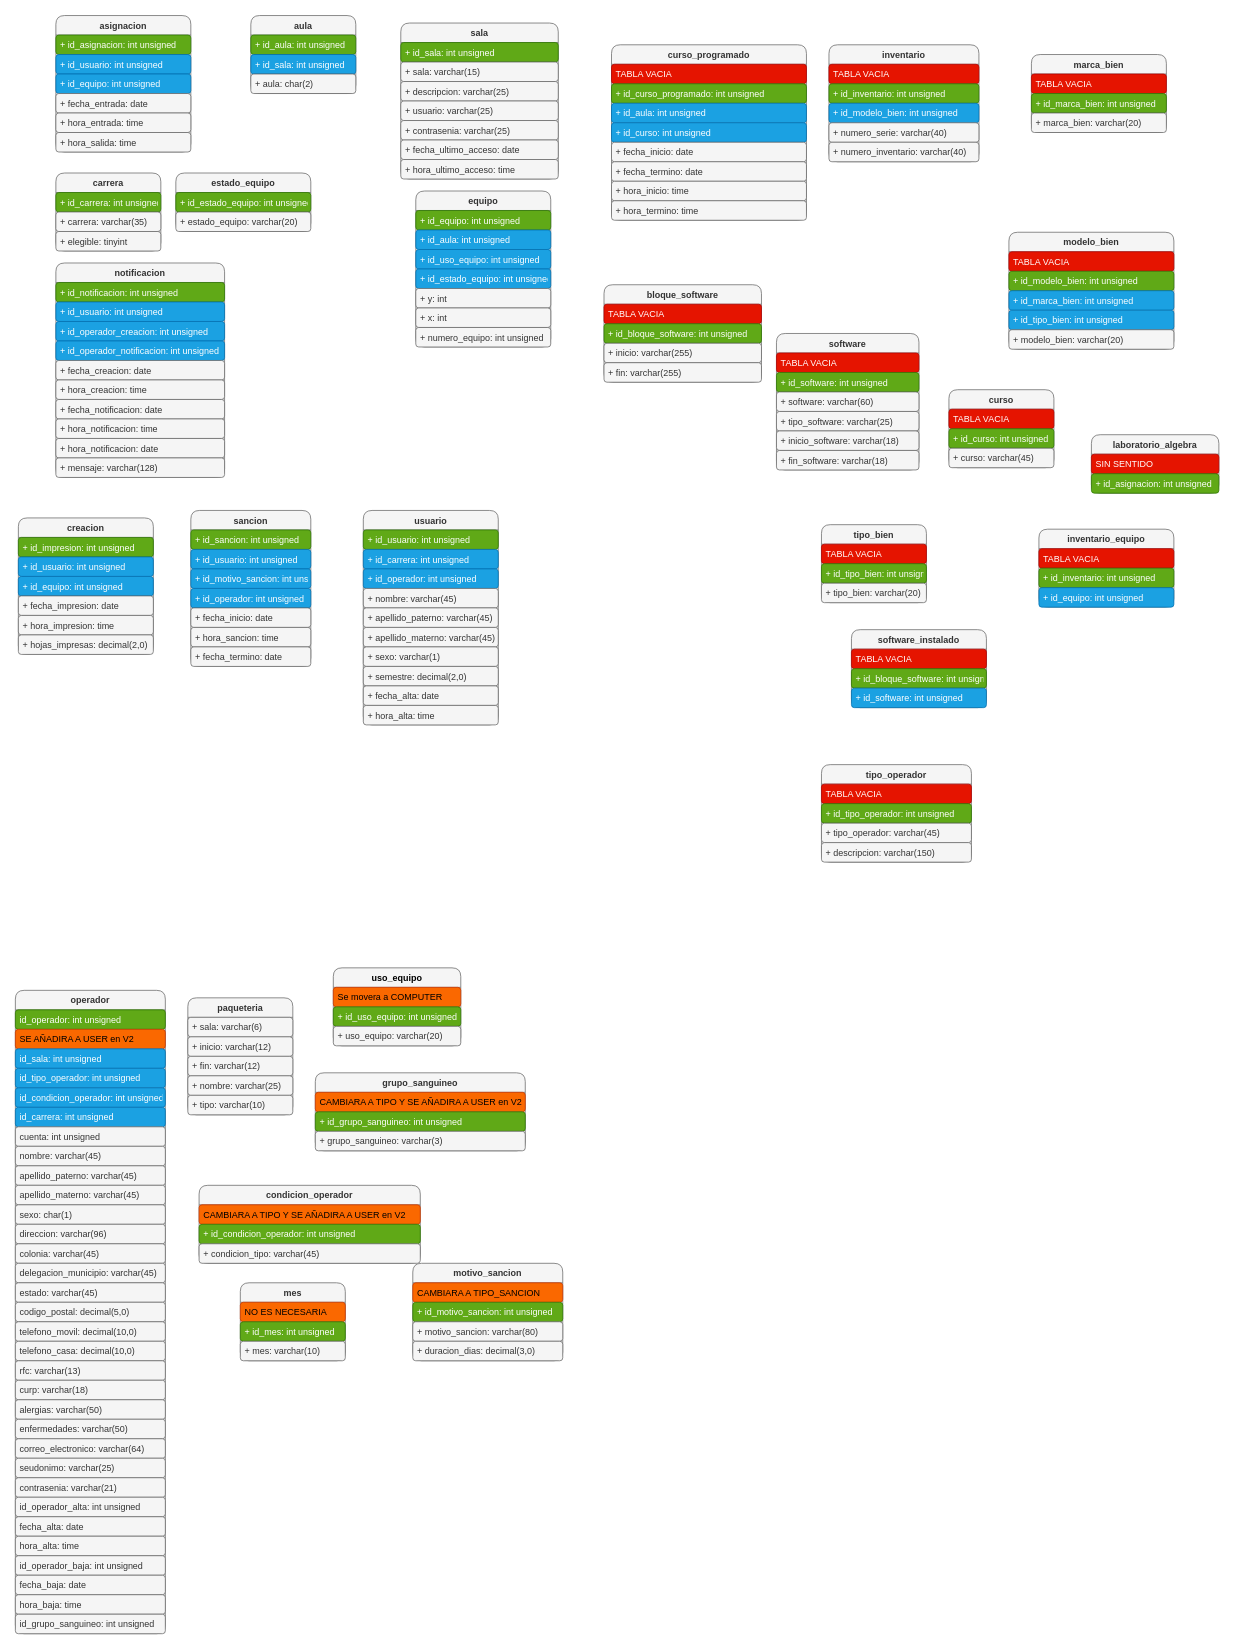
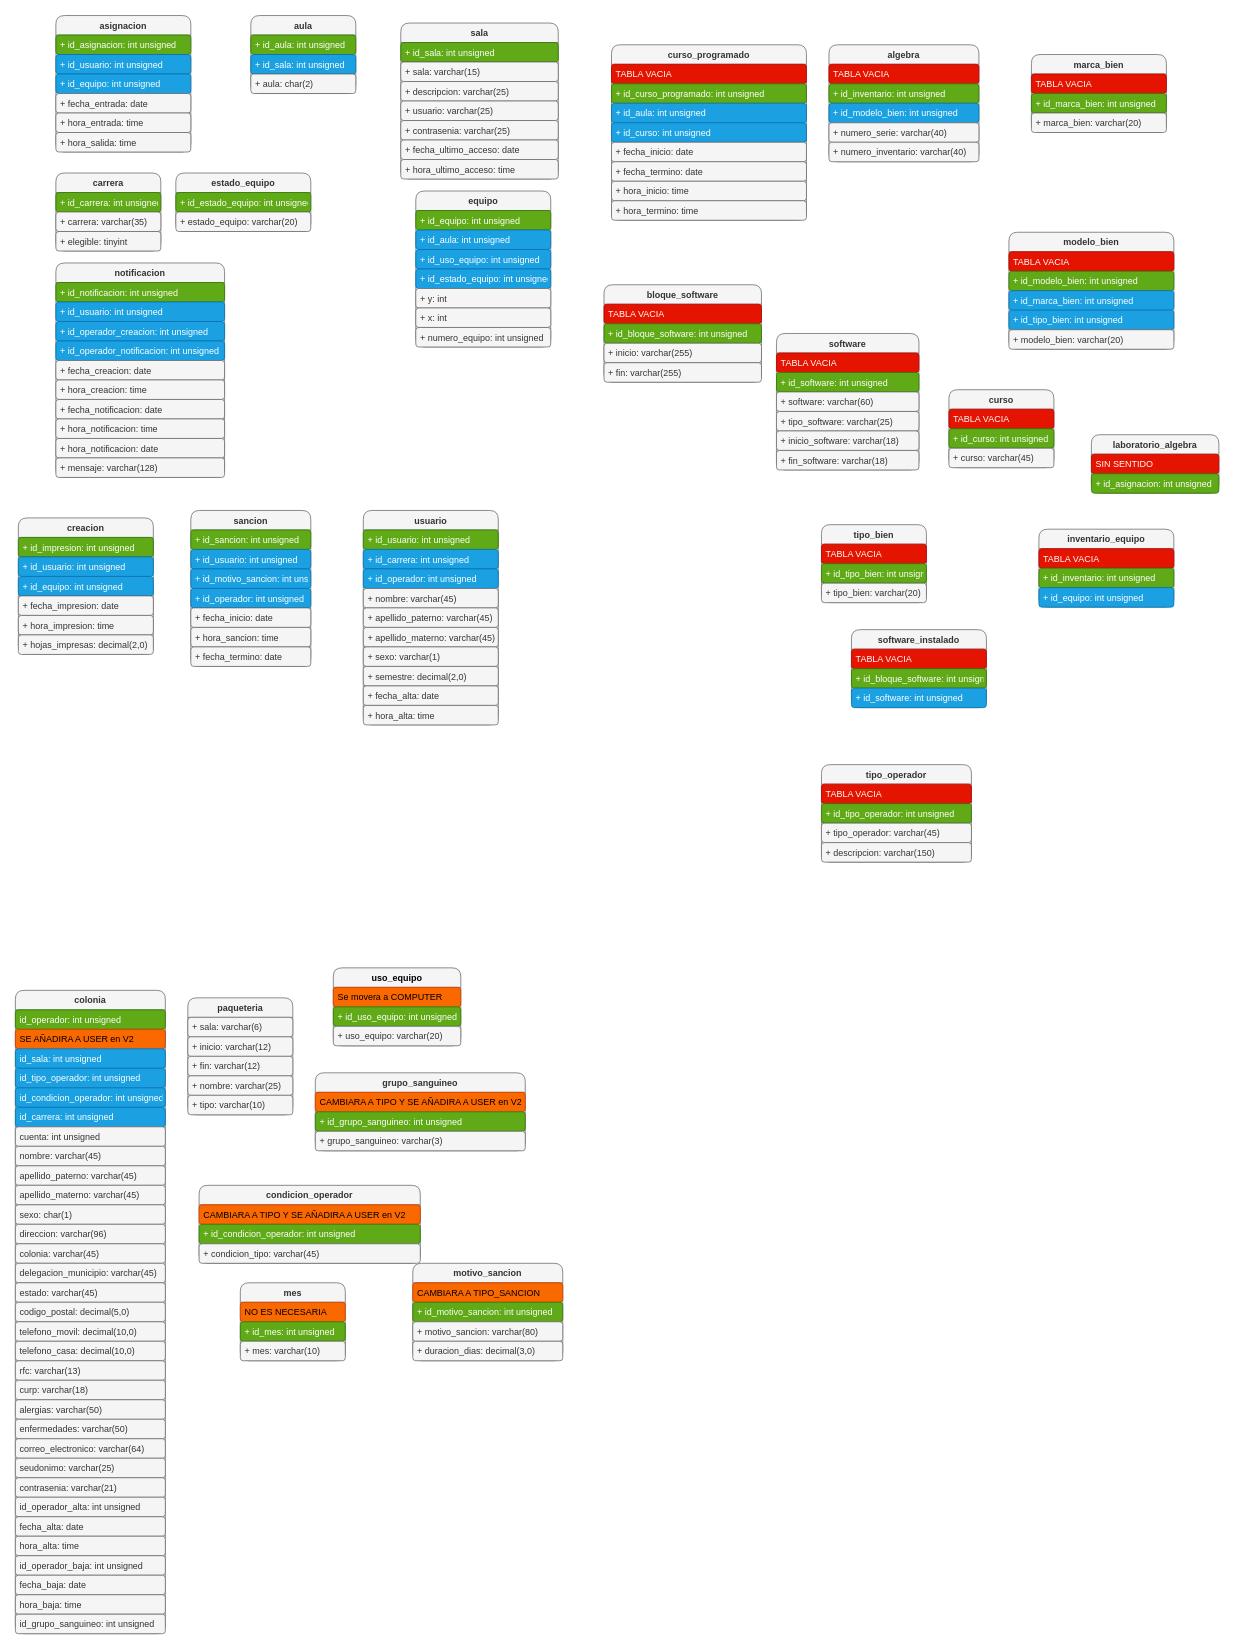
- <mxCell id="61" value="inventario" style="swimlane;fontStyle=1;childLayout=stackLayout;horizontal=1;startSize=26;fillColor=#f5f5f5;horizontalStack=0;resizeParent=1;resizeParentMax=0;resizeLast=0;collapsible=1;marginBottom=0;rounded=1;fontColor=#333333;strokeColor=#666666;" parent="1" vertex="1"><mxGeometry x="1105" y="59" width="200" height="156" as="geometry" /></mxCell>
+ <mxCell id="61" value="algebra" style="swimlane;fontStyle=1;childLayout=stackLayout;horizontal=1;startSize=26;fillColor=#f5f5f5;horizontalStack=0;resizeParent=1;resizeParentMax=0;resizeLast=0;collapsible=1;marginBottom=0;rounded=1;fontColor=#333333;strokeColor=#666666;" parent="1" vertex="1"><mxGeometry x="1105" y="59" width="200" height="156" as="geometry" /></mxCell>
- <mxCell id="104" value="operador" style="swimlane;fontStyle=1;childLayout=stackLayout;horizontal=1;startSize=26;fillColor=#f5f5f5;horizontalStack=0;resizeParent=1;resizeParentMax=0;resizeLast=0;collapsible=1;marginBottom=0;rounded=1;fontColor=#333333;strokeColor=#666666;" parent="1" vertex="1"><mxGeometry x="20" y="1320" width="200" height="858" as="geometry" /></mxCell>
+ <mxCell id="104" value="colonia" style="swimlane;fontStyle=1;childLayout=stackLayout;horizontal=1;startSize=26;fillColor=#f5f5f5;horizontalStack=0;resizeParent=1;resizeParentMax=0;resizeLast=0;collapsible=1;marginBottom=0;rounded=1;fontColor=#333333;strokeColor=#666666;" parent="1" vertex="1"><mxGeometry x="20" y="1320" width="200" height="858" as="geometry" /></mxCell>
